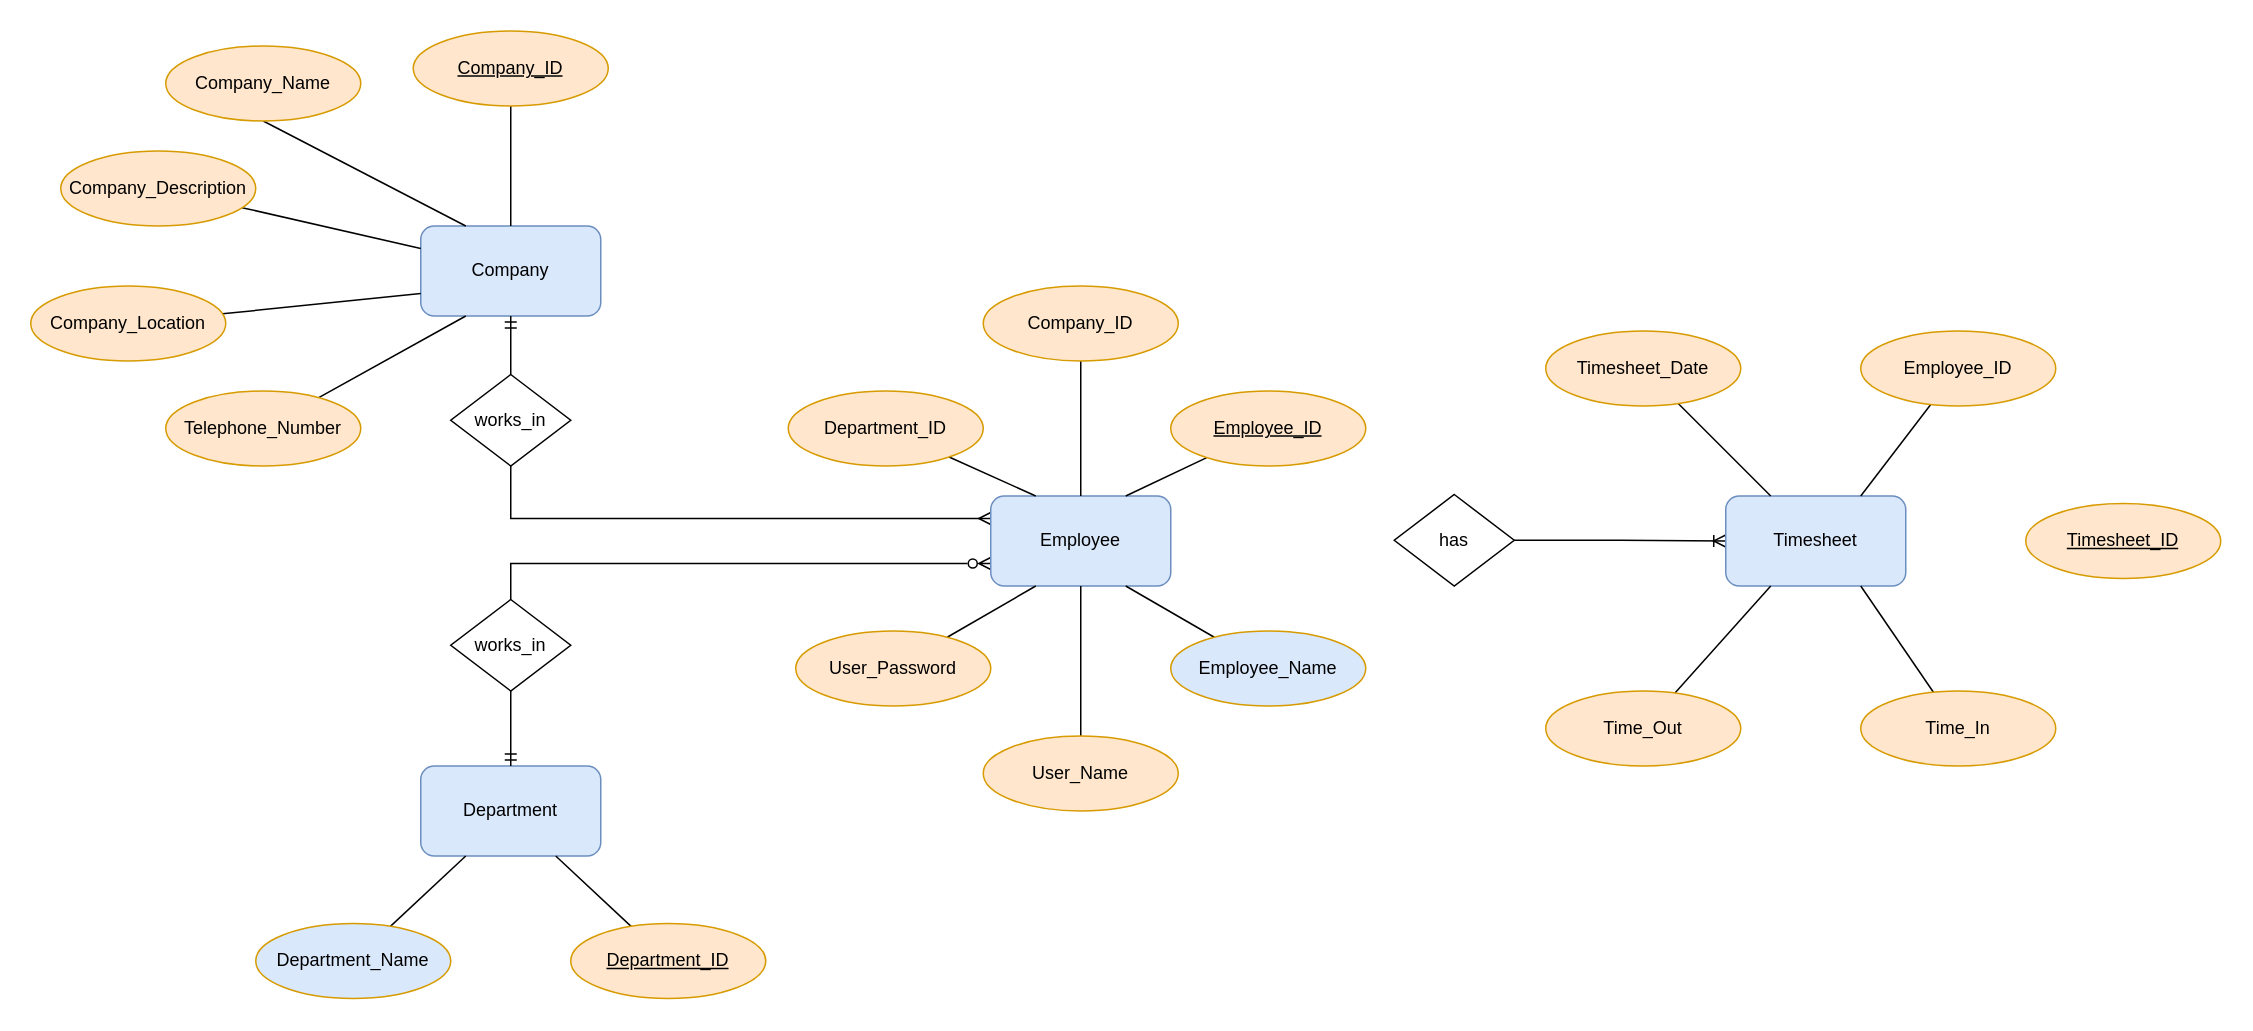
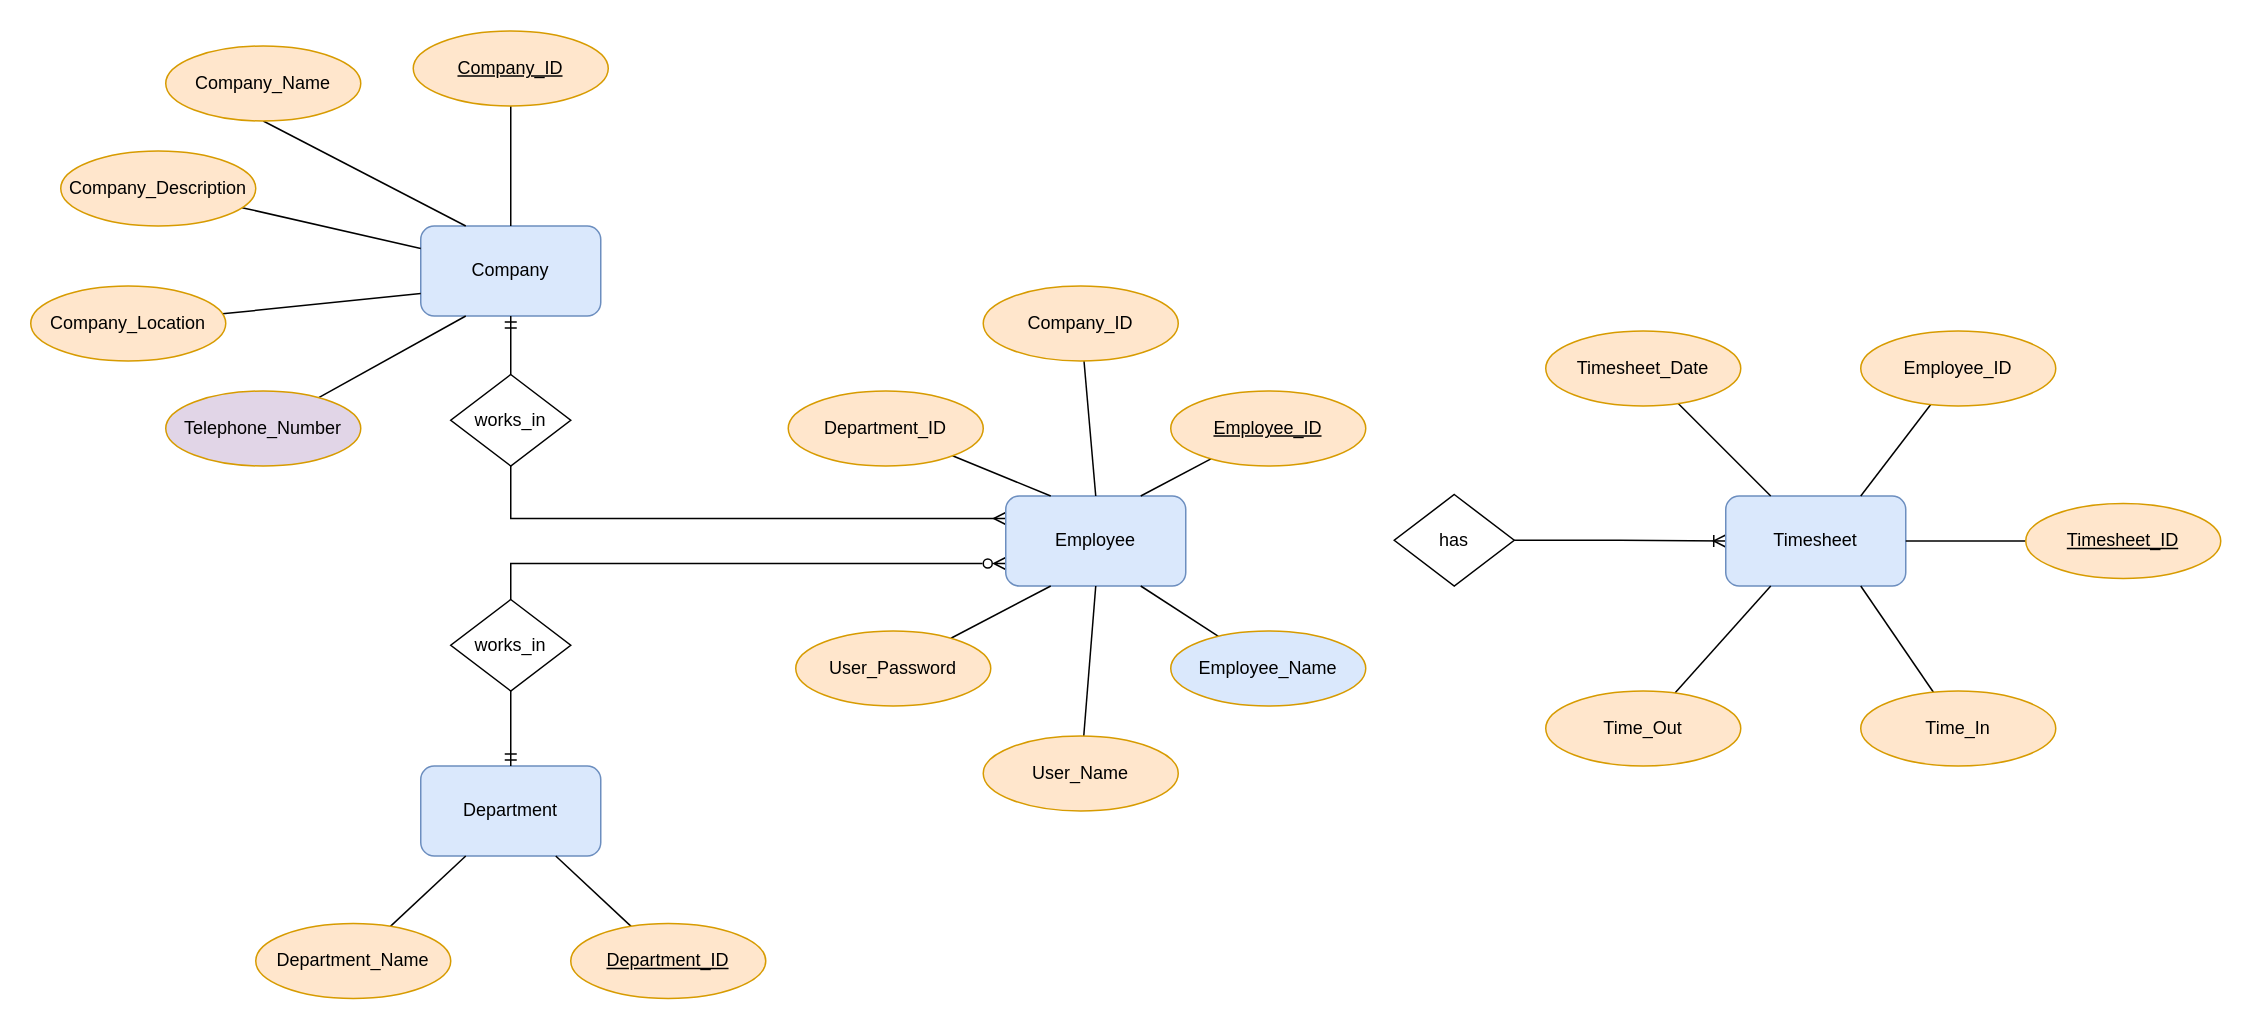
- <mxCell id="18" value="Telephone_Number" style="ellipse;whiteSpace=wrap;html=1;fillColor=#ffe6cc;strokeColor=#d79b00;" parent="1" vertex="1"><mxGeometry x="110" y="260" width="130" height="50" as="geometry" /></mxCell>
+ <mxCell id="18" value="Telephone_Number" style="ellipse;whiteSpace=wrap;html=1;fillColor=#e1d5e7;strokeColor=#d79b00;" parent="1" vertex="1"><mxGeometry x="110" y="260" width="130" height="50" as="geometry" /></mxCell>
- <mxCell id="7" value="Employee" style="rounded=1;whiteSpace=wrap;html=1;fillColor=#dae8fc;strokeColor=#6c8ebf;" parent="1" vertex="1"><mxGeometry x="660" y="330" width="120" height="60" as="geometry" /></mxCell>
+ <mxCell id="7" value="Employee" style="rounded=1;whiteSpace=wrap;html=1;fillColor=#dae8fc;strokeColor=#6c8ebf;" parent="1" vertex="1"><mxGeometry x="670" y="330" width="120" height="60" as="geometry" /></mxCell>
+ <mxCell id="35" style="edgeStyle=none;rounded=0;orthogonalLoop=1;jettySize=auto;html=1;entryX=1;entryY=0.5;entryDx=0;entryDy=0;endArrow=none;endFill=0;" parent="1" source="36" target="8" edge="1"><mxGeometry relative="1" as="geometry" /></mxCell>
- <mxCell id="22" value="Department_Name" style="ellipse;whiteSpace=wrap;html=1;fillColor=#dae8fc;strokeColor=#d79b00;" parent="1" vertex="1"><mxGeometry x="170" y="615" width="130" height="50" as="geometry" /></mxCell>
+ <mxCell id="22" value="Department_Name" style="ellipse;whiteSpace=wrap;html=1;fillColor=#ffe6cc;strokeColor=#d79b00;" parent="1" vertex="1"><mxGeometry x="170" y="615" width="130" height="50" as="geometry" /></mxCell>
